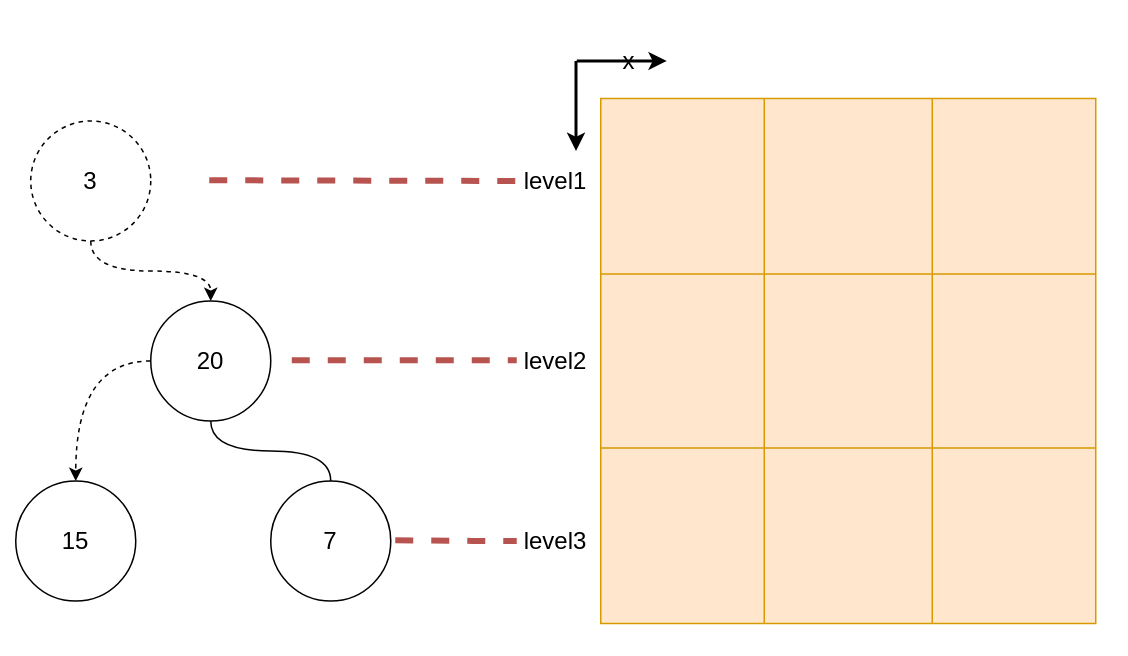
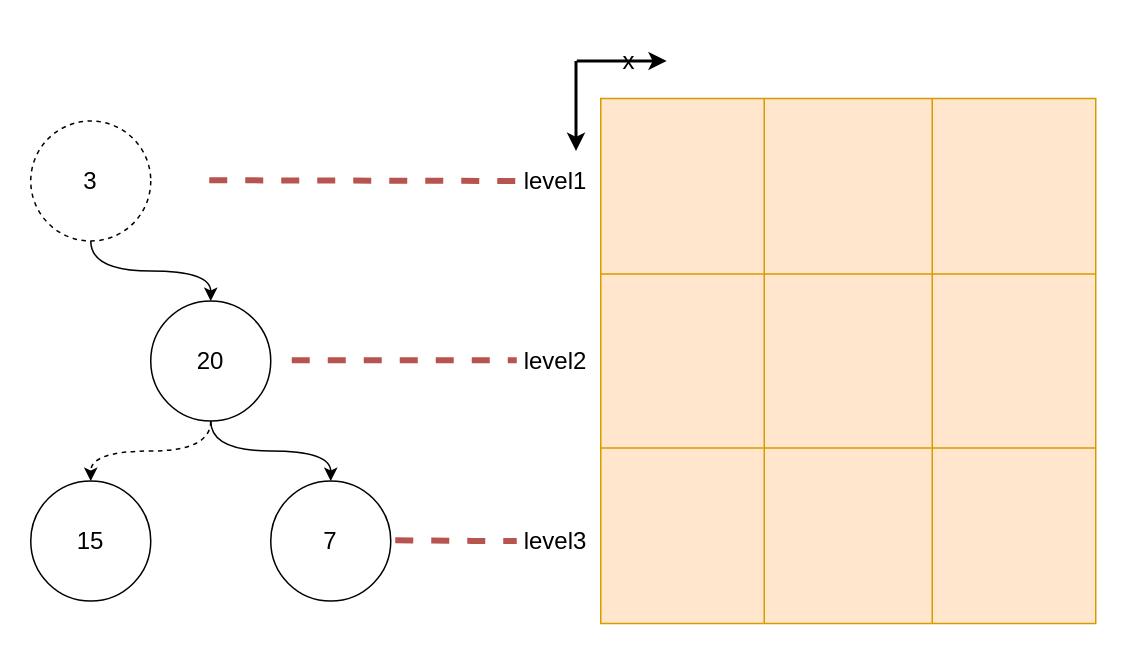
- <mxCell id="2" style="edgeStyle=orthogonalEdgeStyle;curved=1;rounded=0;orthogonalLoop=1;jettySize=auto;html=1;dashed=1;" edge="1" parent="1" source="3" target="19"><mxGeometry relative="1" as="geometry" /></mxCell>
+ <mxCell id="2" style="edgeStyle=orthogonalEdgeStyle;curved=1;rounded=0;orthogonalLoop=1;jettySize=auto;html=1;" edge="1" parent="1" source="3" target="19"><mxGeometry relative="1" as="geometry" /></mxCell>
- <mxCell id="18" style="edgeStyle=orthogonalEdgeStyle;curved=1;rounded=0;orthogonalLoop=1;jettySize=auto;html=1;entryX=0.5;entryY=0;entryDx=0;entryDy=0;endArrow=none;" edge="1" parent="1" source="19" target="21"><mxGeometry relative="1" as="geometry" /></mxCell>
+ <mxCell id="18" style="edgeStyle=orthogonalEdgeStyle;curved=1;rounded=0;orthogonalLoop=1;jettySize=auto;html=1;entryX=0.5;entryY=0;entryDx=0;entryDy=0;" edge="1" parent="1" source="19" target="21"><mxGeometry relative="1" as="geometry" /></mxCell>
- <mxCell id="20" value="&lt;font style=&quot;font-size: 16px&quot;&gt;15&lt;/font&gt;" style="ellipse;whiteSpace=wrap;html=1;aspect=fixed;" vertex="1" parent="1"><mxGeometry x="10" y="320" width="80" height="80" as="geometry" /></mxCell>
+ <mxCell id="20" value="&lt;font style=&quot;font-size: 16px&quot;&gt;15&lt;/font&gt;" style="ellipse;whiteSpace=wrap;html=1;aspect=fixed;" vertex="1" parent="1"><mxGeometry x="20" y="320" width="80" height="80" as="geometry" /></mxCell>
